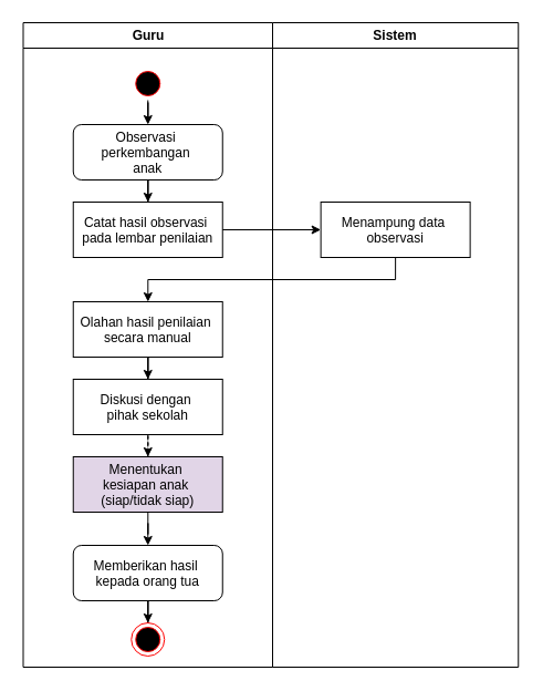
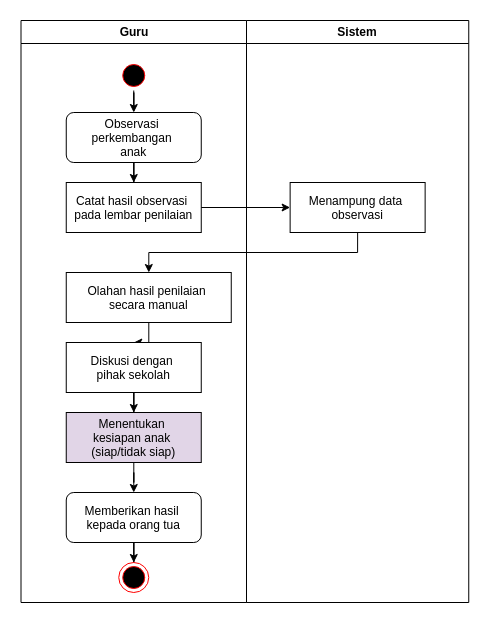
- <mxCell id="9" value="Olahan hasil penilaian &#10;secara manual" style="" parent="2" vertex="1"><mxGeometry x="45.25" y="252" width="135" height="50" as="geometry" /></mxCell>
+ <mxCell id="9" value="Olahan hasil penilaian &#10;secara manual" style="" parent="2" vertex="1"><mxGeometry x="45.25" y="252" width="165" height="50" as="geometry" /></mxCell>
- <mxCell id="15" style="edgeStyle=orthogonalEdgeStyle;rounded=0;orthogonalLoop=1;jettySize=auto;html=1;entryX=0.5;entryY=0;entryDx=0;entryDy=0;dashed=1;" edge="1" parent="2" source="16" target="11"><mxGeometry relative="1" as="geometry" /></mxCell>
+ <mxCell id="15" style="edgeStyle=orthogonalEdgeStyle;rounded=0;orthogonalLoop=1;jettySize=auto;html=1;entryX=0.5;entryY=0;entryDx=0;entryDy=0;" edge="1" parent="2" source="16" target="11"><mxGeometry relative="1" as="geometry" /></mxCell>
